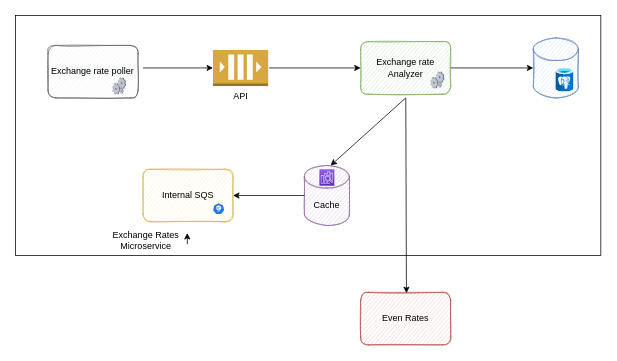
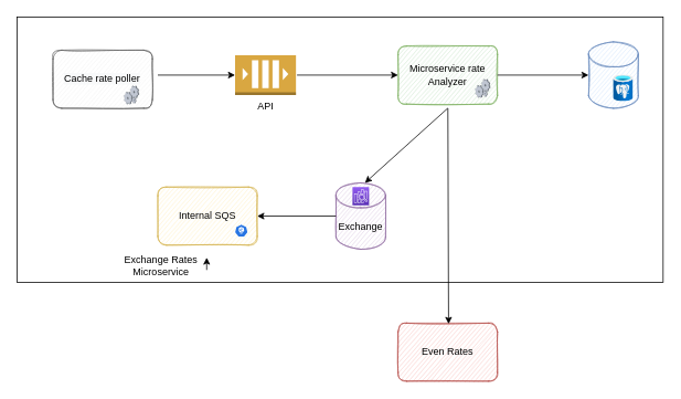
- <mxCell id="5" value="Exchange rate Analyzer" style="rounded=1;whiteSpace=wrap;html=1;fillColor=#d5e8d4;strokeColor=#82b366;sketch=1;" parent="1" vertex="1"><mxGeometry x="480" y="55" width="120" height="70" as="geometry" /></mxCell>
+ <mxCell id="5" value="Microservice rate Analyzer" style="rounded=1;whiteSpace=wrap;html=1;fillColor=#d5e8d4;strokeColor=#82b366;sketch=1;" parent="1" vertex="1"><mxGeometry x="480" y="55" width="120" height="70" as="geometry" /></mxCell>
- <mxCell id="6" value="&#10;&#10;&lt;span style=&quot;color: rgb(0, 0, 0); font-family: helvetica; font-size: 12px; font-style: normal; font-weight: 400; letter-spacing: normal; text-align: center; text-indent: 0px; text-transform: none; word-spacing: 0px; background-color: rgb(248, 249, 250); display: inline; float: none;&quot;&gt;Exchange rate poller&lt;/span&gt;&#10;&#10;" style="rounded=1;whiteSpace=wrap;html=1;fillColor=#f5f5f5;strokeColor=#666666;fontColor=#333333;sketch=1;" parent="1" vertex="1"><mxGeometry x="63.45" y="60" width="120" height="70" as="geometry" /></mxCell>
+ <mxCell id="6" value="&#10;&#10;&lt;span style=&quot;color: rgb(0, 0, 0); font-family: helvetica; font-size: 12px; font-style: normal; font-weight: 400; letter-spacing: normal; text-align: center; text-indent: 0px; text-transform: none; word-spacing: 0px; background-color: rgb(248, 249, 250); display: inline; float: none;&quot;&gt;Cache rate poller&lt;/span&gt;&#10;&#10;" style="rounded=1;whiteSpace=wrap;html=1;fillColor=#f5f5f5;strokeColor=#666666;fontColor=#333333;sketch=1;" parent="1" vertex="1"><mxGeometry x="63.45" y="60" width="120" height="70" as="geometry" /></mxCell>
- <mxCell id="7" value="Cache" style="shape=cylinder3;whiteSpace=wrap;html=1;boundedLbl=1;backgroundOutline=1;size=15;fillColor=#e1d5e7;strokeColor=#9673a6;sketch=1;" parent="1" vertex="1"><mxGeometry x="405" y="220" width="60" height="80" as="geometry" /></mxCell>
+ <mxCell id="7" value="Exchange" style="shape=cylinder3;whiteSpace=wrap;html=1;boundedLbl=1;backgroundOutline=1;size=15;fillColor=#e1d5e7;strokeColor=#9673a6;sketch=1;" parent="1" vertex="1"><mxGeometry x="405" y="220" width="60" height="80" as="geometry" /></mxCell>
